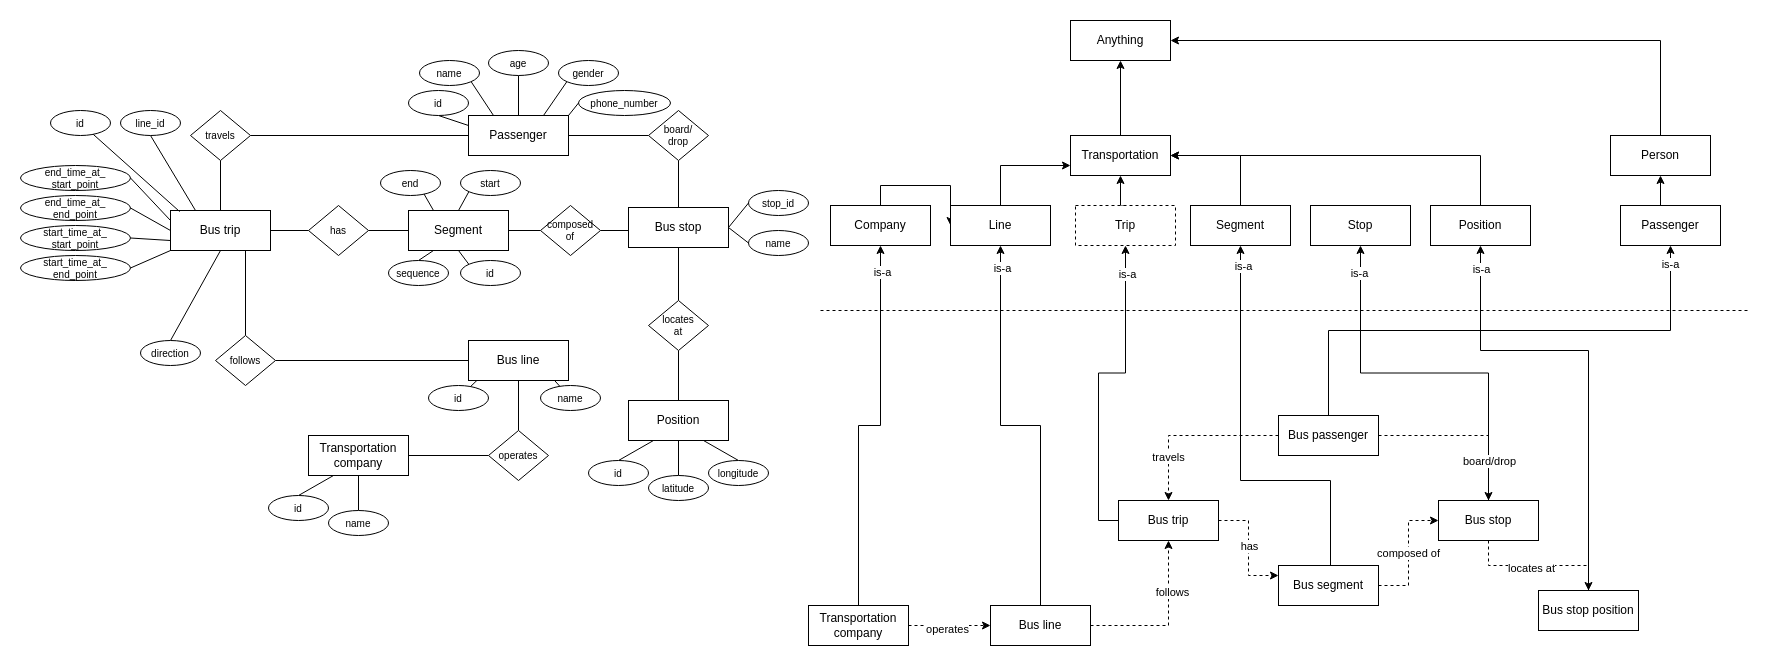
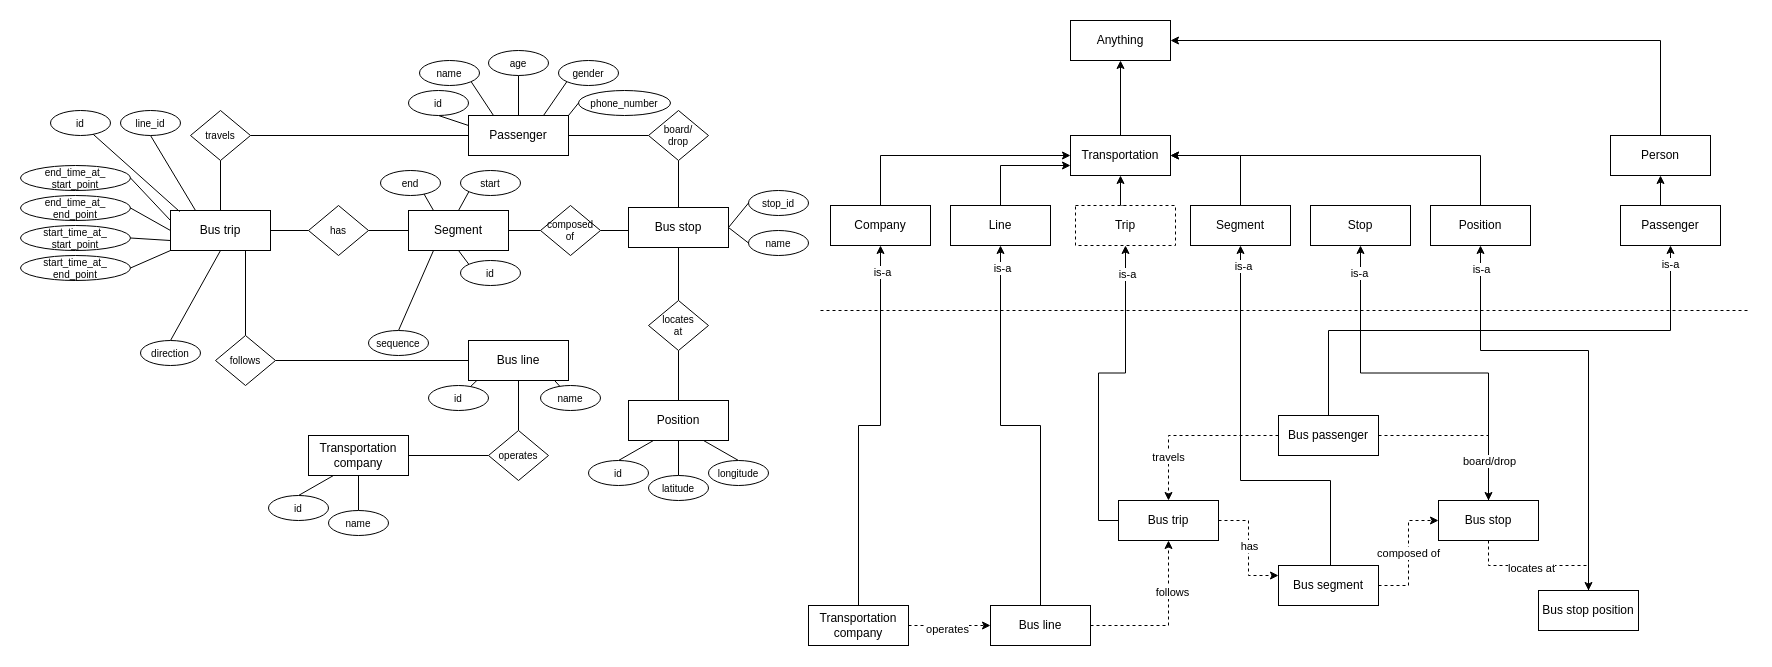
- <mxCell id="109" style="edgeStyle=orthogonalEdgeStyle;rounded=0;orthogonalLoop=1;jettySize=auto;html=1;exitX=0.5;exitY=0;exitDx=0;exitDy=0;" parent="1" source="110" target="112" edge="1"><mxGeometry relative="1" as="geometry" /></mxCell>
+ <mxCell id="109" style="edgeStyle=orthogonalEdgeStyle;rounded=0;orthogonalLoop=1;jettySize=auto;html=1;exitX=0.5;exitY=0;exitDx=0;exitDy=0;entryX=0;entryY=0.5;entryDx=0;entryDy=0;" parent="1" source="110" target="108" edge="1"><mxGeometry relative="1" as="geometry" /></mxCell>
- <mxCell id="105" value="sequence" style="ellipse;whiteSpace=wrap;html=1;fontSize=10;" parent="1" vertex="1"><mxGeometry x="388" y="260" width="60" height="25" as="geometry" /></mxCell>
+ <mxCell id="105" value="sequence" style="ellipse;whiteSpace=wrap;html=1;fontSize=10;" parent="1" vertex="1"><mxGeometry x="368" y="330" width="60" height="25" as="geometry" /></mxCell>
